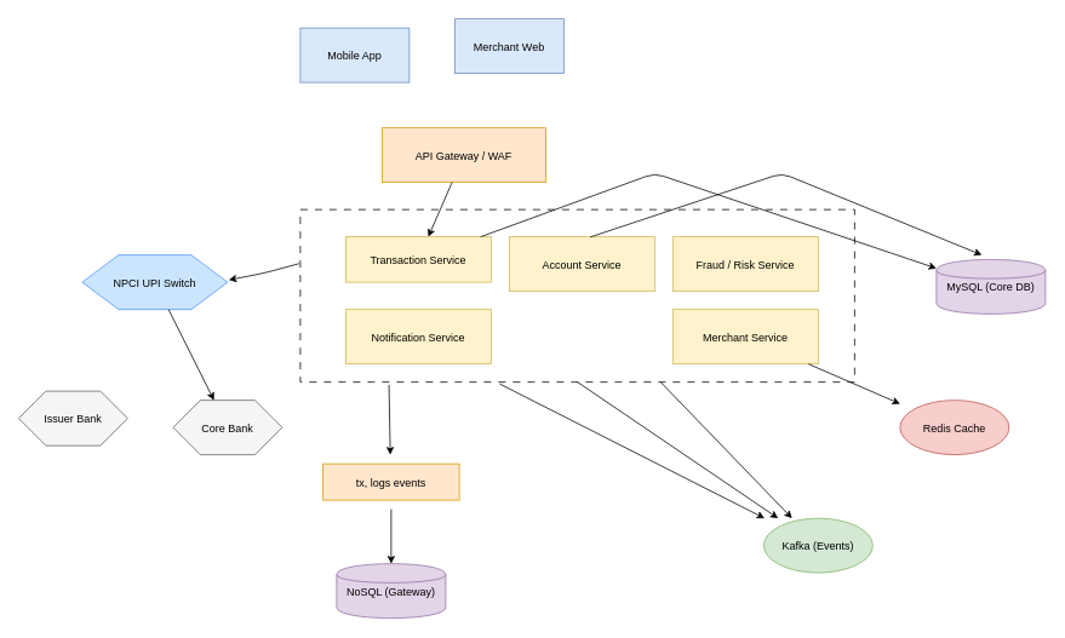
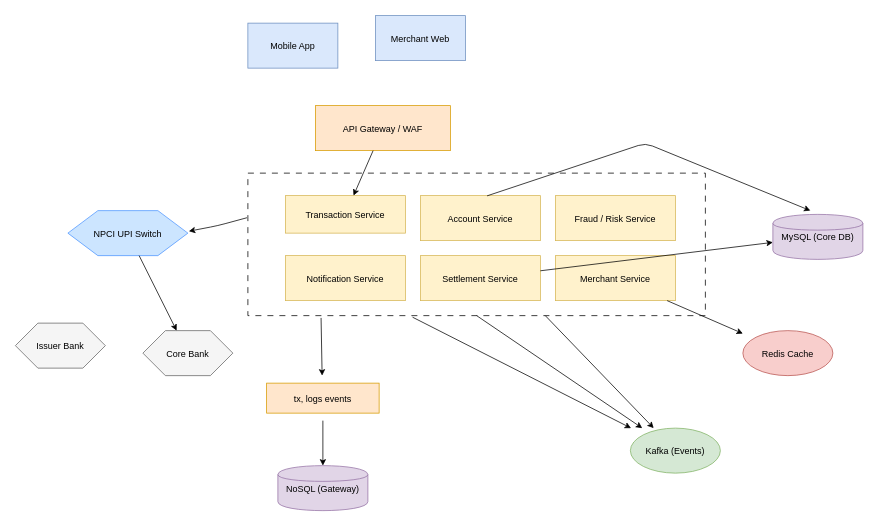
- <mxCell id="21" edge="1" parent="1" source="5" target="11"><mxGeometry relative="1" as="geometry"><Array as="points"><mxPoint x="720" y="190" /></Array></mxGeometry></mxCell>
+ <mxCell id="25" edge="1" parent="1" source="9" target="11"><mxGeometry relative="1" as="geometry" /></mxCell>
+ <mxCell id="9" value="Settlement Service" style="shape=rectangle;fillColor=#fff2cc;strokeColor=#d6b656;" vertex="1" parent="1"><mxGeometry x="560" y="340" width="160" height="60" as="geometry" /></mxCell>
